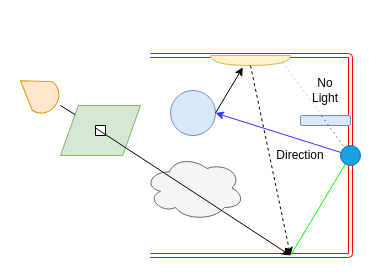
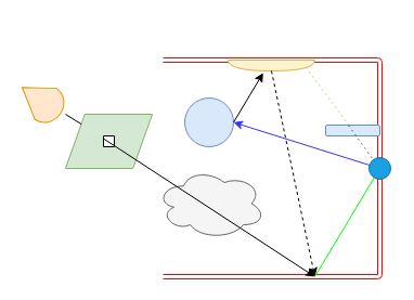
- <mxCell id="19" value="No Light" style="text;html=1;strokeColor=none;fillColor=none;align=center;verticalAlign=middle;whiteSpace=wrap;rounded=0;" parent="1" vertex="1"><mxGeometry x="305" y="80" width="40" height="20" as="geometry" /></mxCell>
- <mxCell id="18" value="Direction" style="text;html=1;strokeColor=none;fillColor=none;align=center;verticalAlign=middle;whiteSpace=wrap;rounded=0;" parent="1" vertex="1"><mxGeometry x="280" y="145" width="40" height="20" as="geometry" /></mxCell>
